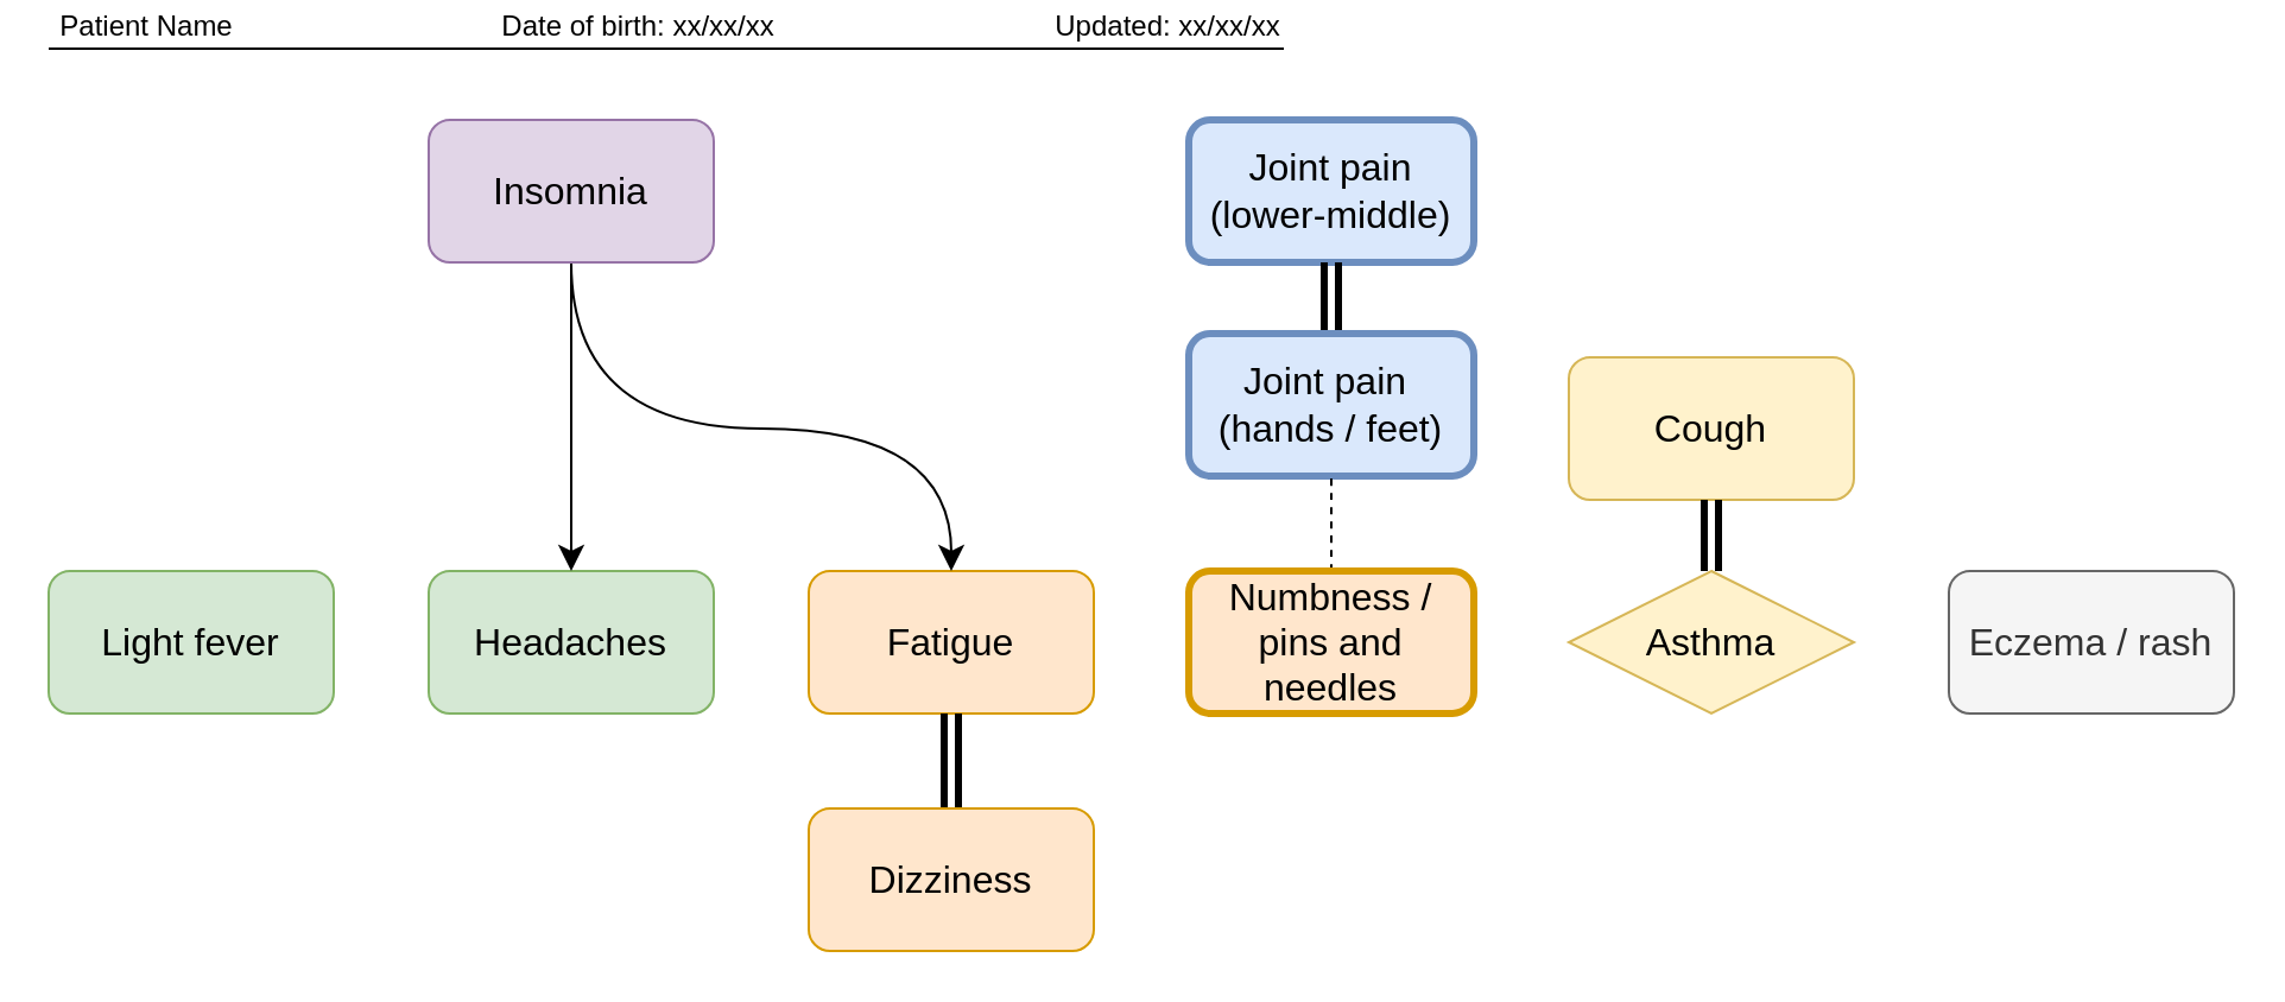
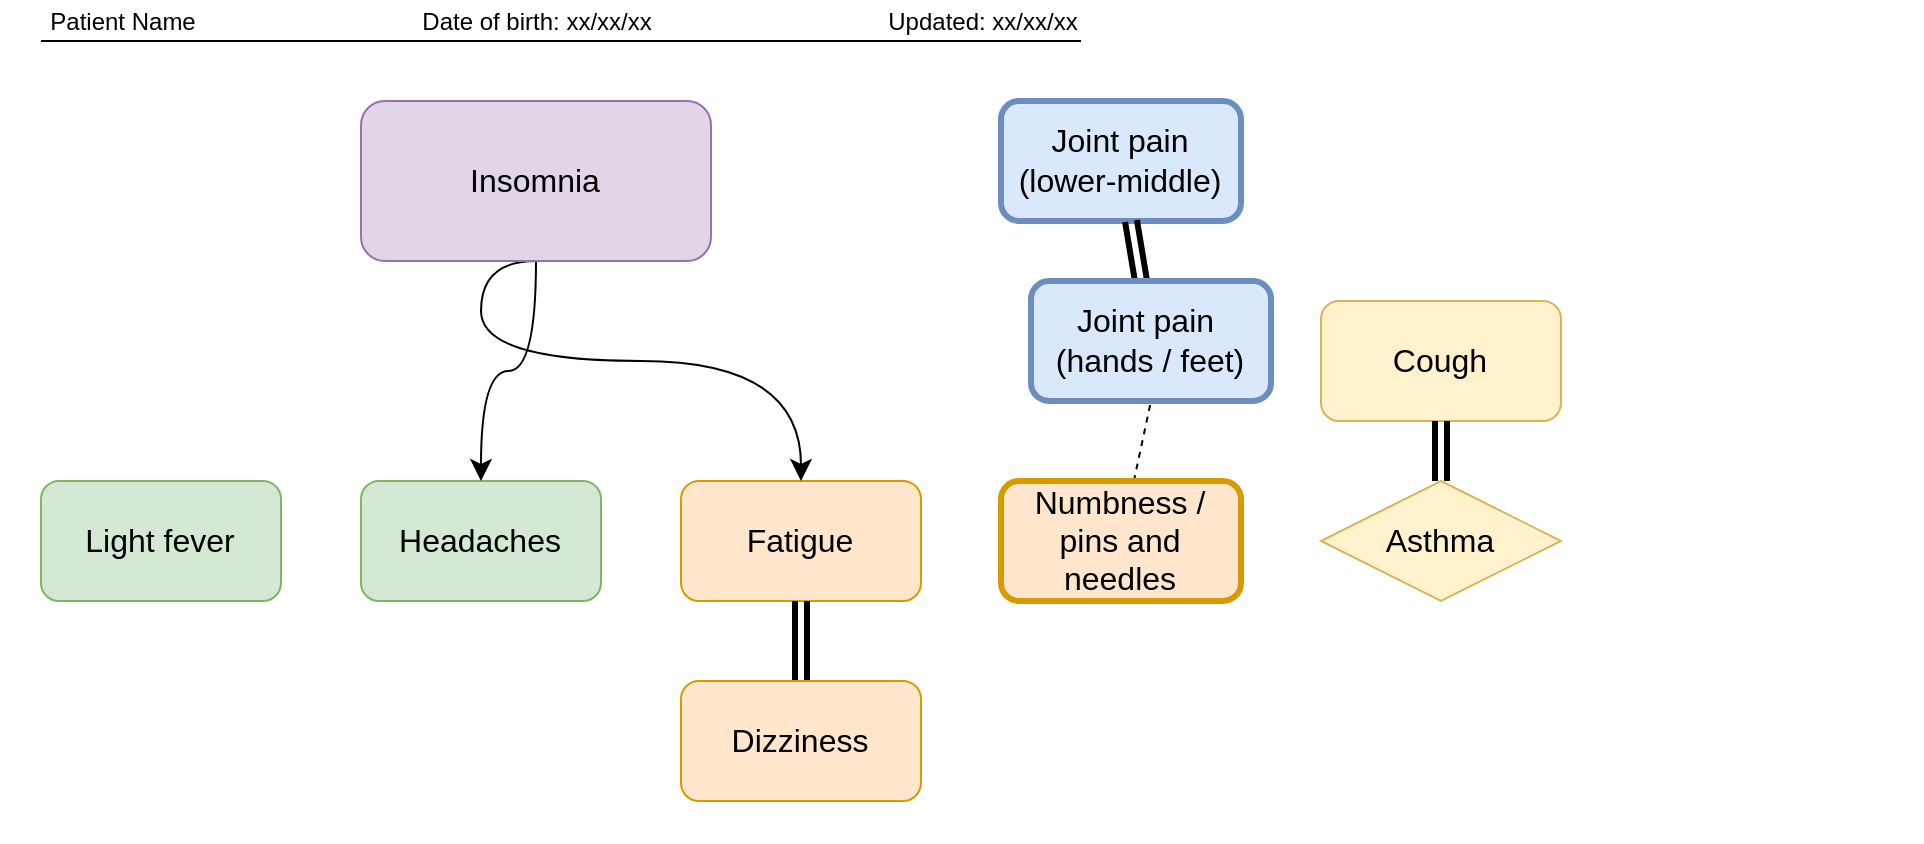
- <mxCell id="14" value="Insomnia" style="rounded=1;whiteSpace=wrap;html=1;fontSize=16;fillColor=#e1d5e7;strokeColor=#9673a6;" vertex="1" parent="1"><mxGeometry x="180" y="50" width="120" height="60" as="geometry" /></mxCell>
+ <mxCell id="14" value="Insomnia" style="rounded=1;whiteSpace=wrap;html=1;fontSize=16;fillColor=#e1d5e7;strokeColor=#9673a6;" vertex="1" parent="1"><mxGeometry x="180" y="50" width="175" height="80" as="geometry" /></mxCell>
- <mxCell id="4" value="Joint pain&amp;nbsp;&lt;br&gt;(hands / feet)" style="rounded=1;whiteSpace=wrap;html=1;fontSize=16;fillColor=#dae8fc;strokeWidth=3;strokeColor=#6c8ebf;" vertex="1" parent="1"><mxGeometry x="500" y="140" width="120" height="60" as="geometry" /></mxCell>
+ <mxCell id="4" value="Joint pain&amp;nbsp;&lt;br&gt;(hands / feet)" style="rounded=1;whiteSpace=wrap;html=1;fontSize=16;fillColor=#dae8fc;strokeWidth=3;strokeColor=#6c8ebf;" vertex="1" parent="1"><mxGeometry x="515" y="140" width="120" height="60" as="geometry" /></mxCell>
- <mxCell id="17" value="Eczema / rash" style="rounded=1;whiteSpace=wrap;html=1;fontSize=16;fillColor=#f5f5f5;strokeWidth=1;strokeColor=#666666;fontColor=#333333;" vertex="1" parent="1"><mxGeometry x="820" y="240" width="120" height="60" as="geometry" /></mxCell>
